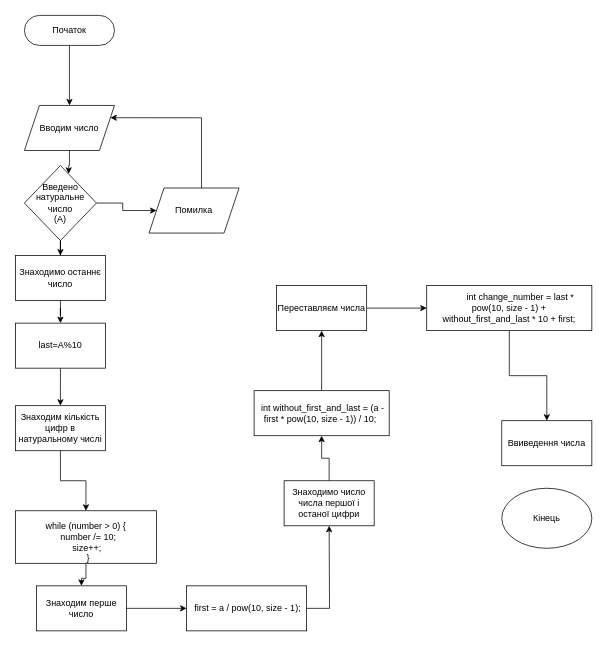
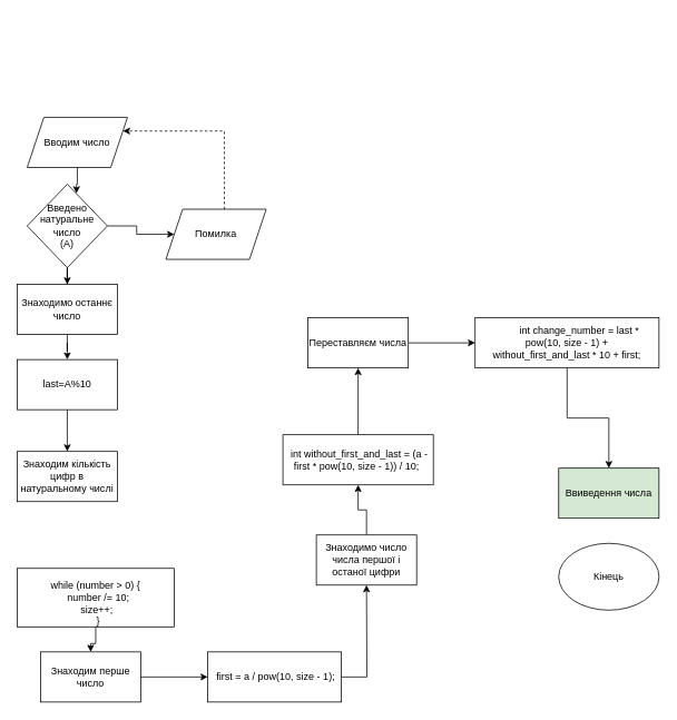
- <mxCell id="3" value="Початок" style="rounded=1;whiteSpace=wrap;html=1;arcSize=50;" vertex="1" parent="1"><mxGeometry x="32" y="20" width="120" height="40" as="geometry" /></mxCell>
- <mxCell id="2" style="edgeStyle=orthogonalEdgeStyle;rounded=0;orthogonalLoop=1;jettySize=auto;html=1;entryX=0.5;entryY=0;entryDx=0;entryDy=0;" edge="1" parent="1" source="3" target="4"><mxGeometry relative="1" as="geometry" /></mxCell>
- <mxCell id="9" style="edgeStyle=orthogonalEdgeStyle;rounded=0;orthogonalLoop=1;jettySize=auto;html=1;entryX=1;entryY=0.25;entryDx=0;entryDy=0;" edge="1" parent="1" source="10" target="4"><mxGeometry relative="1" as="geometry"><mxPoint x="238" y="160" as="targetPoint" /><Array as="points"><mxPoint x="268" y="156" /></Array></mxGeometry></mxCell>
+ <mxCell id="9" style="edgeStyle=orthogonalEdgeStyle;rounded=0;orthogonalLoop=1;jettySize=auto;html=1;entryX=1;entryY=0.25;entryDx=0;entryDy=0;dashed=1;" edge="1" parent="1" source="10" target="4"><mxGeometry relative="1" as="geometry"><mxPoint x="238" y="160" as="targetPoint" /><Array as="points"><mxPoint x="268" y="156" /></Array></mxGeometry></mxCell>
- <mxCell id="31" value="Ввиведення числа" style="whiteSpace=wrap;html=1;rounded=0;" vertex="1" parent="1"><mxGeometry x="668" y="560" width="120" height="60" as="geometry" /></mxCell>
+ <mxCell id="31" value="Ввиведення числа" style="whiteSpace=wrap;html=1;rounded=0;fillColor=#d5e8d4;" vertex="1" parent="1"><mxGeometry x="668" y="560" width="120" height="60" as="geometry" /></mxCell>
- <mxCell id="15" value="" style="edgeStyle=orthogonalEdgeStyle;rounded=0;orthogonalLoop=1;jettySize=auto;html=1;" edge="1" parent="1" source="16" target="18"><mxGeometry relative="1" as="geometry" /></mxCell>
